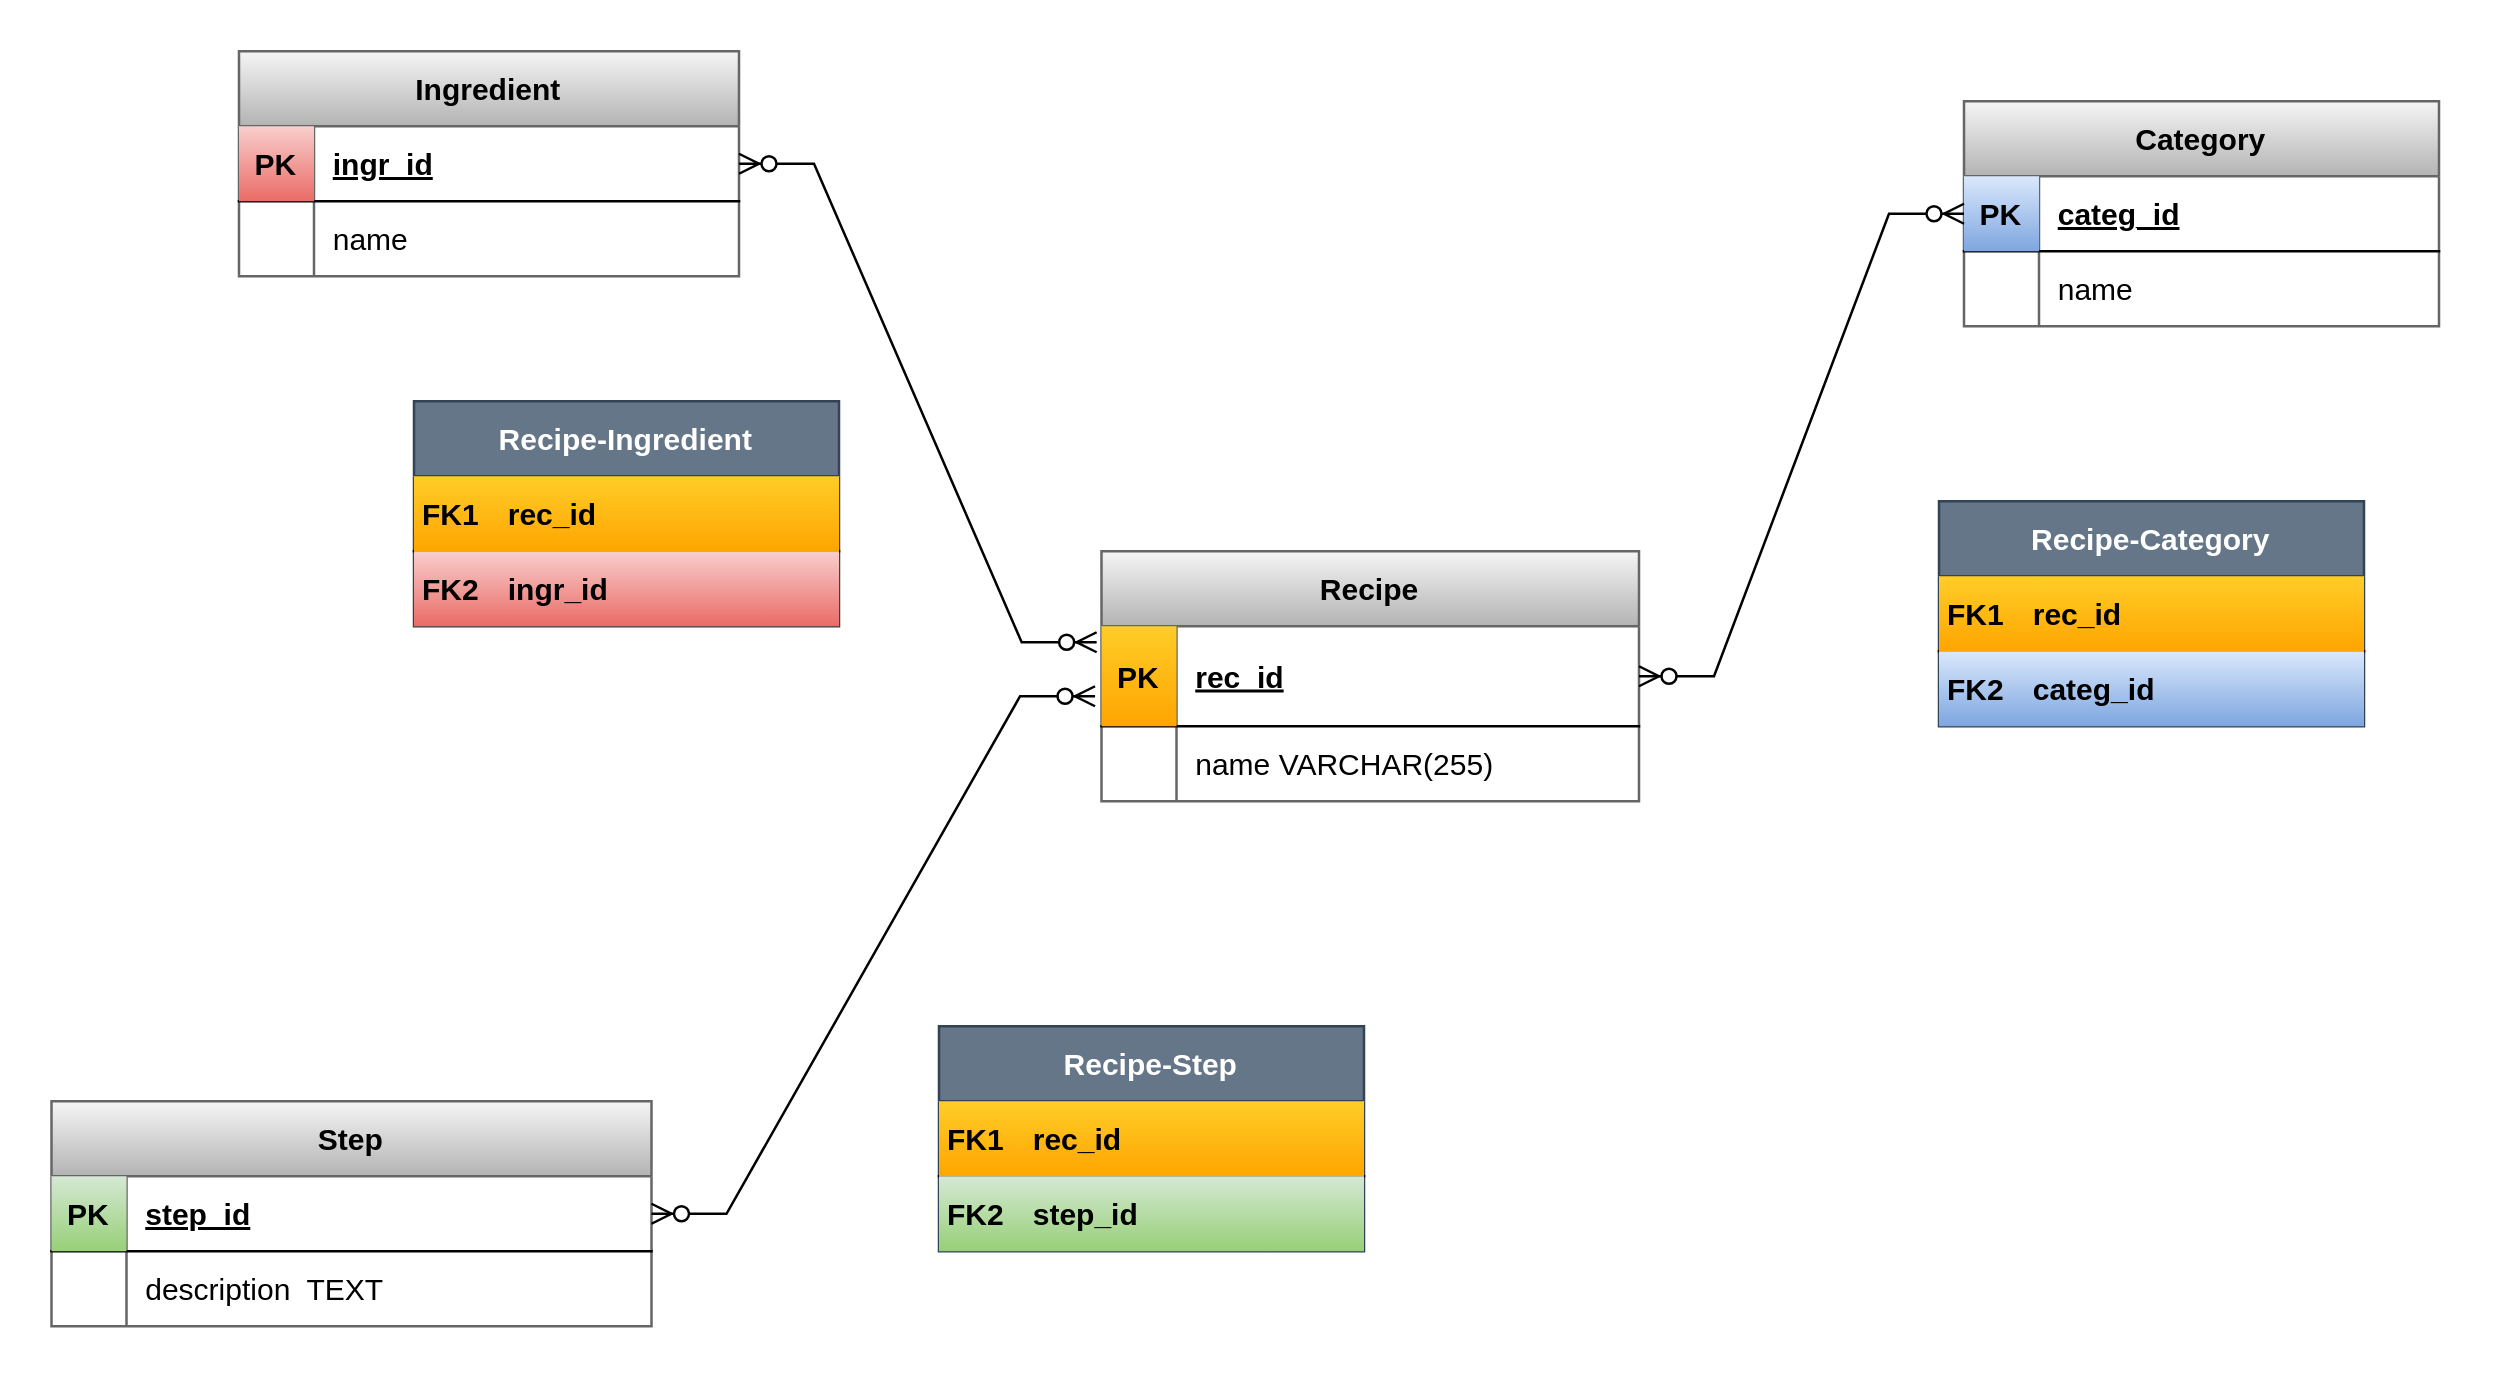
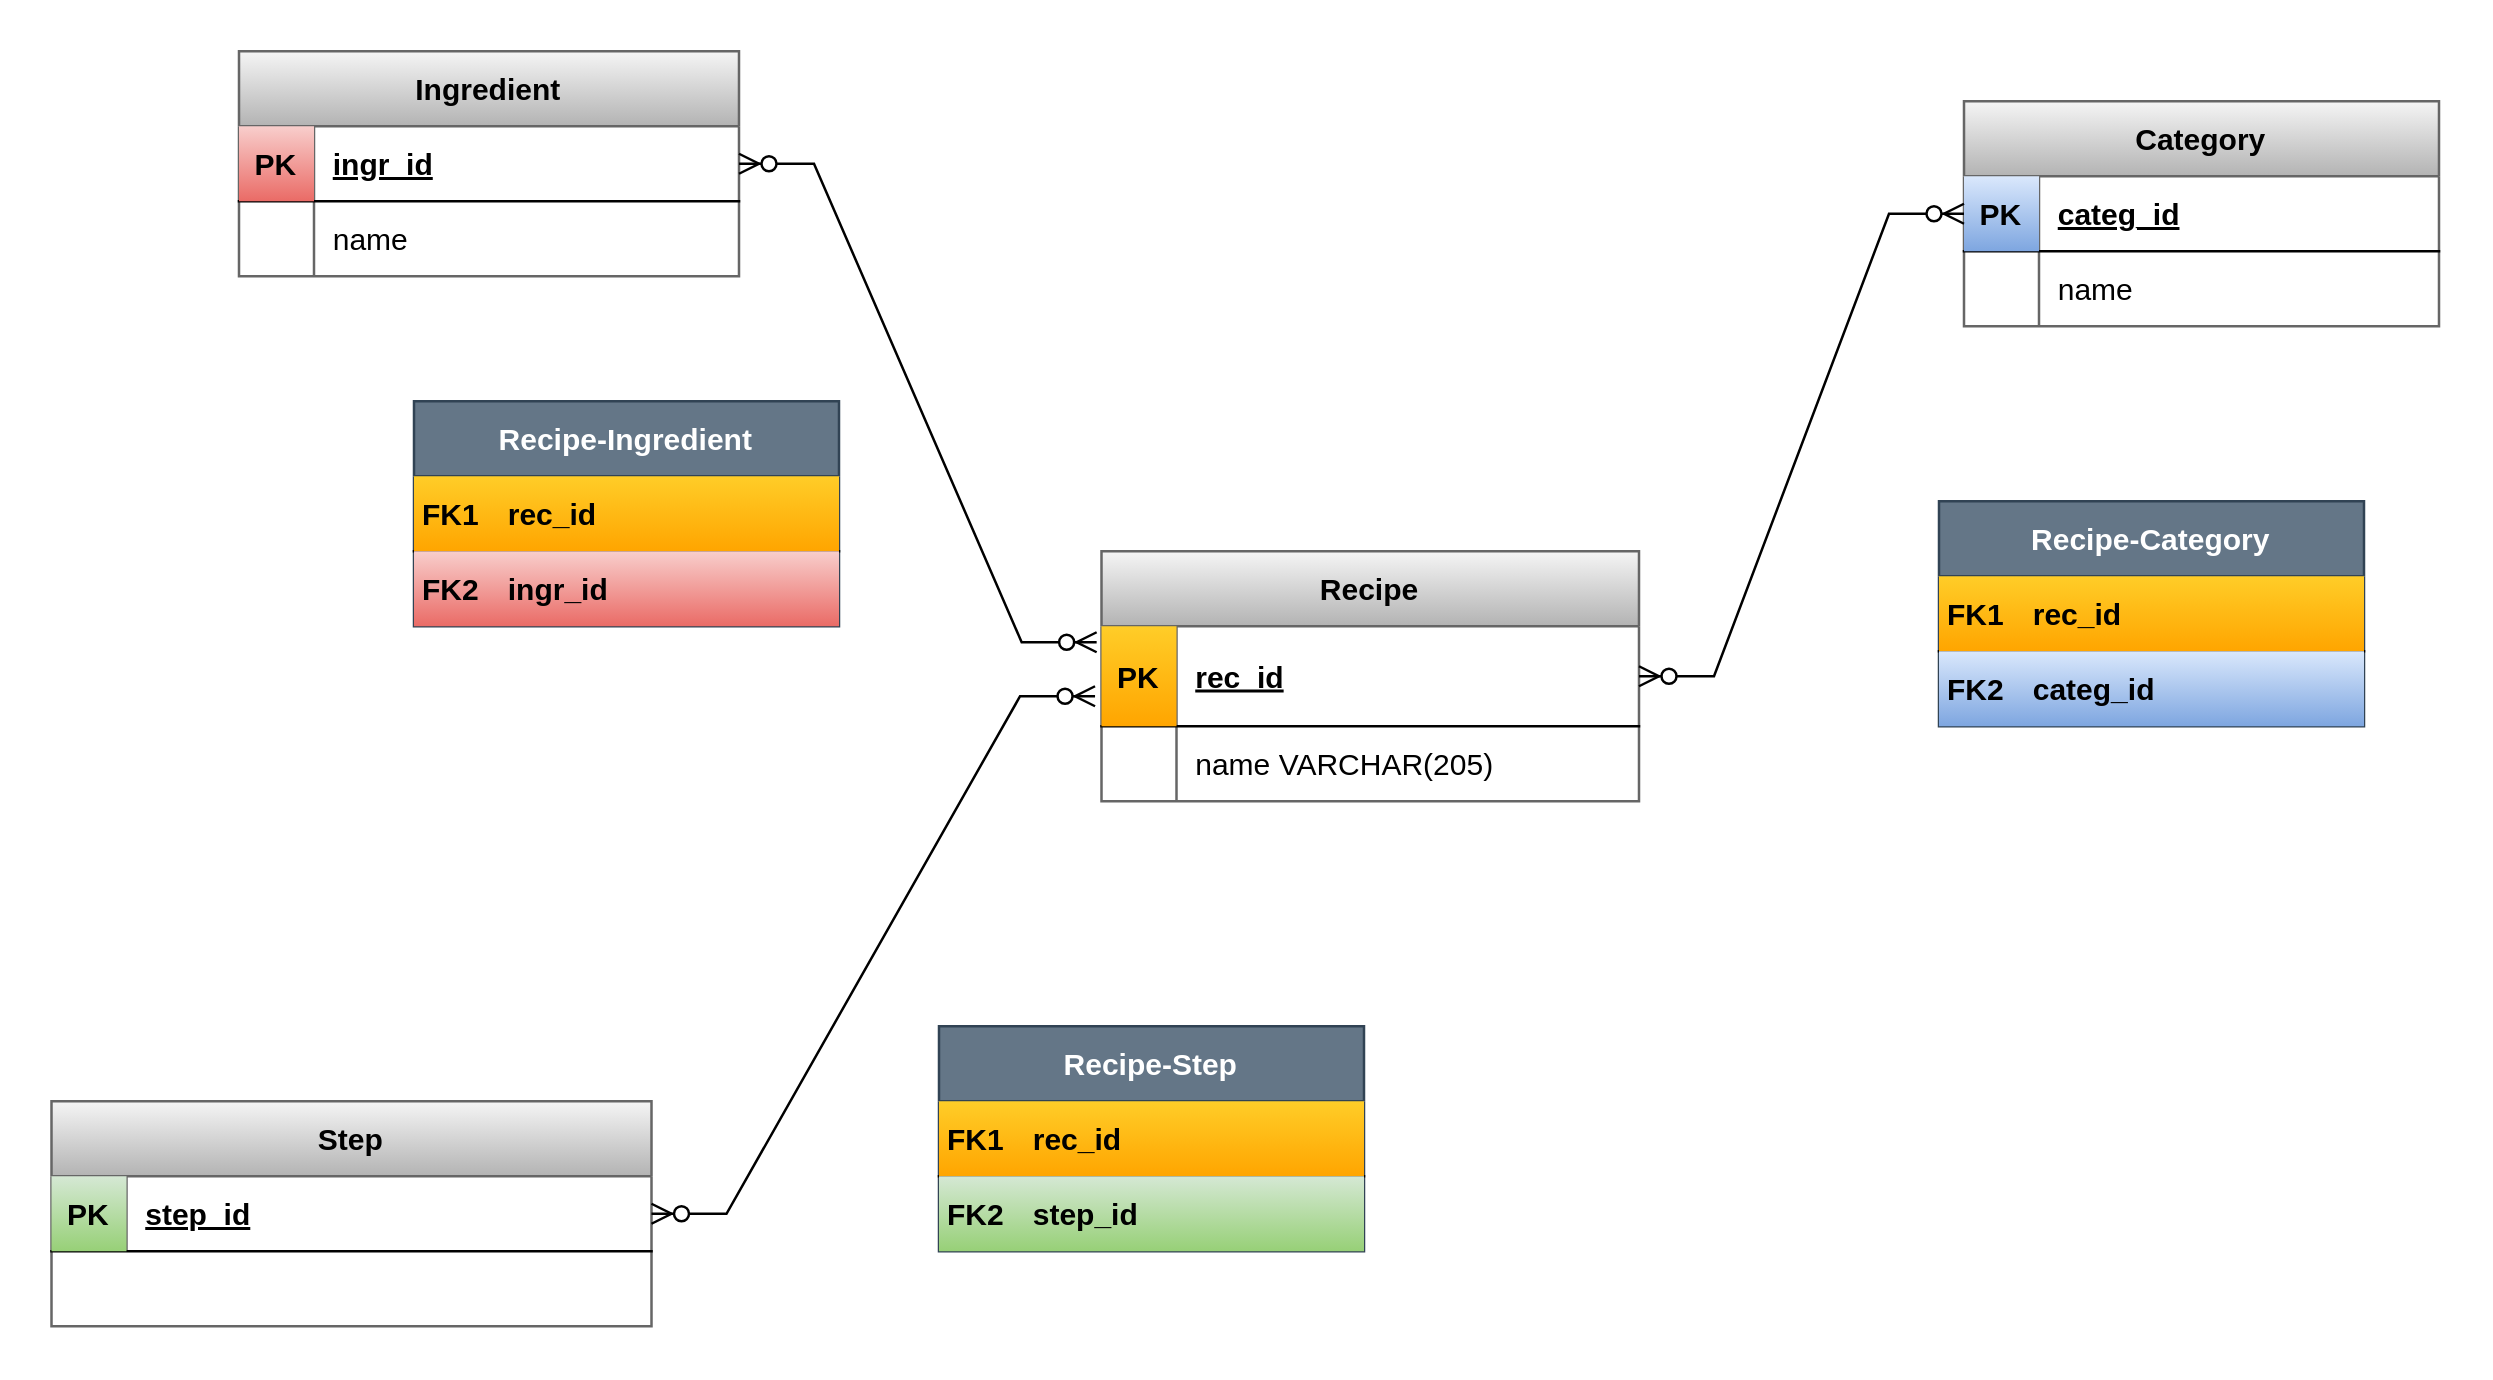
- <mxCell id="15" value="name VARCHAR(255)" style="shape=partialRectangle;overflow=hidden;connectable=0;fillColor=none;top=0;left=0;bottom=0;right=0;align=left;spacingLeft=6;" parent="13" vertex="1"><mxGeometry x="30" width="185" height="30" as="geometry"><mxRectangle width="185" height="30" as="alternateBounds" /></mxGeometry></mxCell>
+ <mxCell id="15" value="name VARCHAR(205)" style="shape=partialRectangle;overflow=hidden;connectable=0;fillColor=none;top=0;left=0;bottom=0;right=0;align=left;spacingLeft=6;" parent="13" vertex="1"><mxGeometry x="30" width="185" height="30" as="geometry"><mxRectangle width="185" height="30" as="alternateBounds" /></mxGeometry></mxCell>
- <mxCell id="36" value="description  TEXT" style="shape=partialRectangle;overflow=hidden;connectable=0;fillColor=none;top=0;left=0;bottom=0;right=0;align=left;spacingLeft=6;" vertex="1" parent="34"><mxGeometry x="30" width="210" height="30" as="geometry"><mxRectangle width="210" height="30" as="alternateBounds" /></mxGeometry></mxCell>
